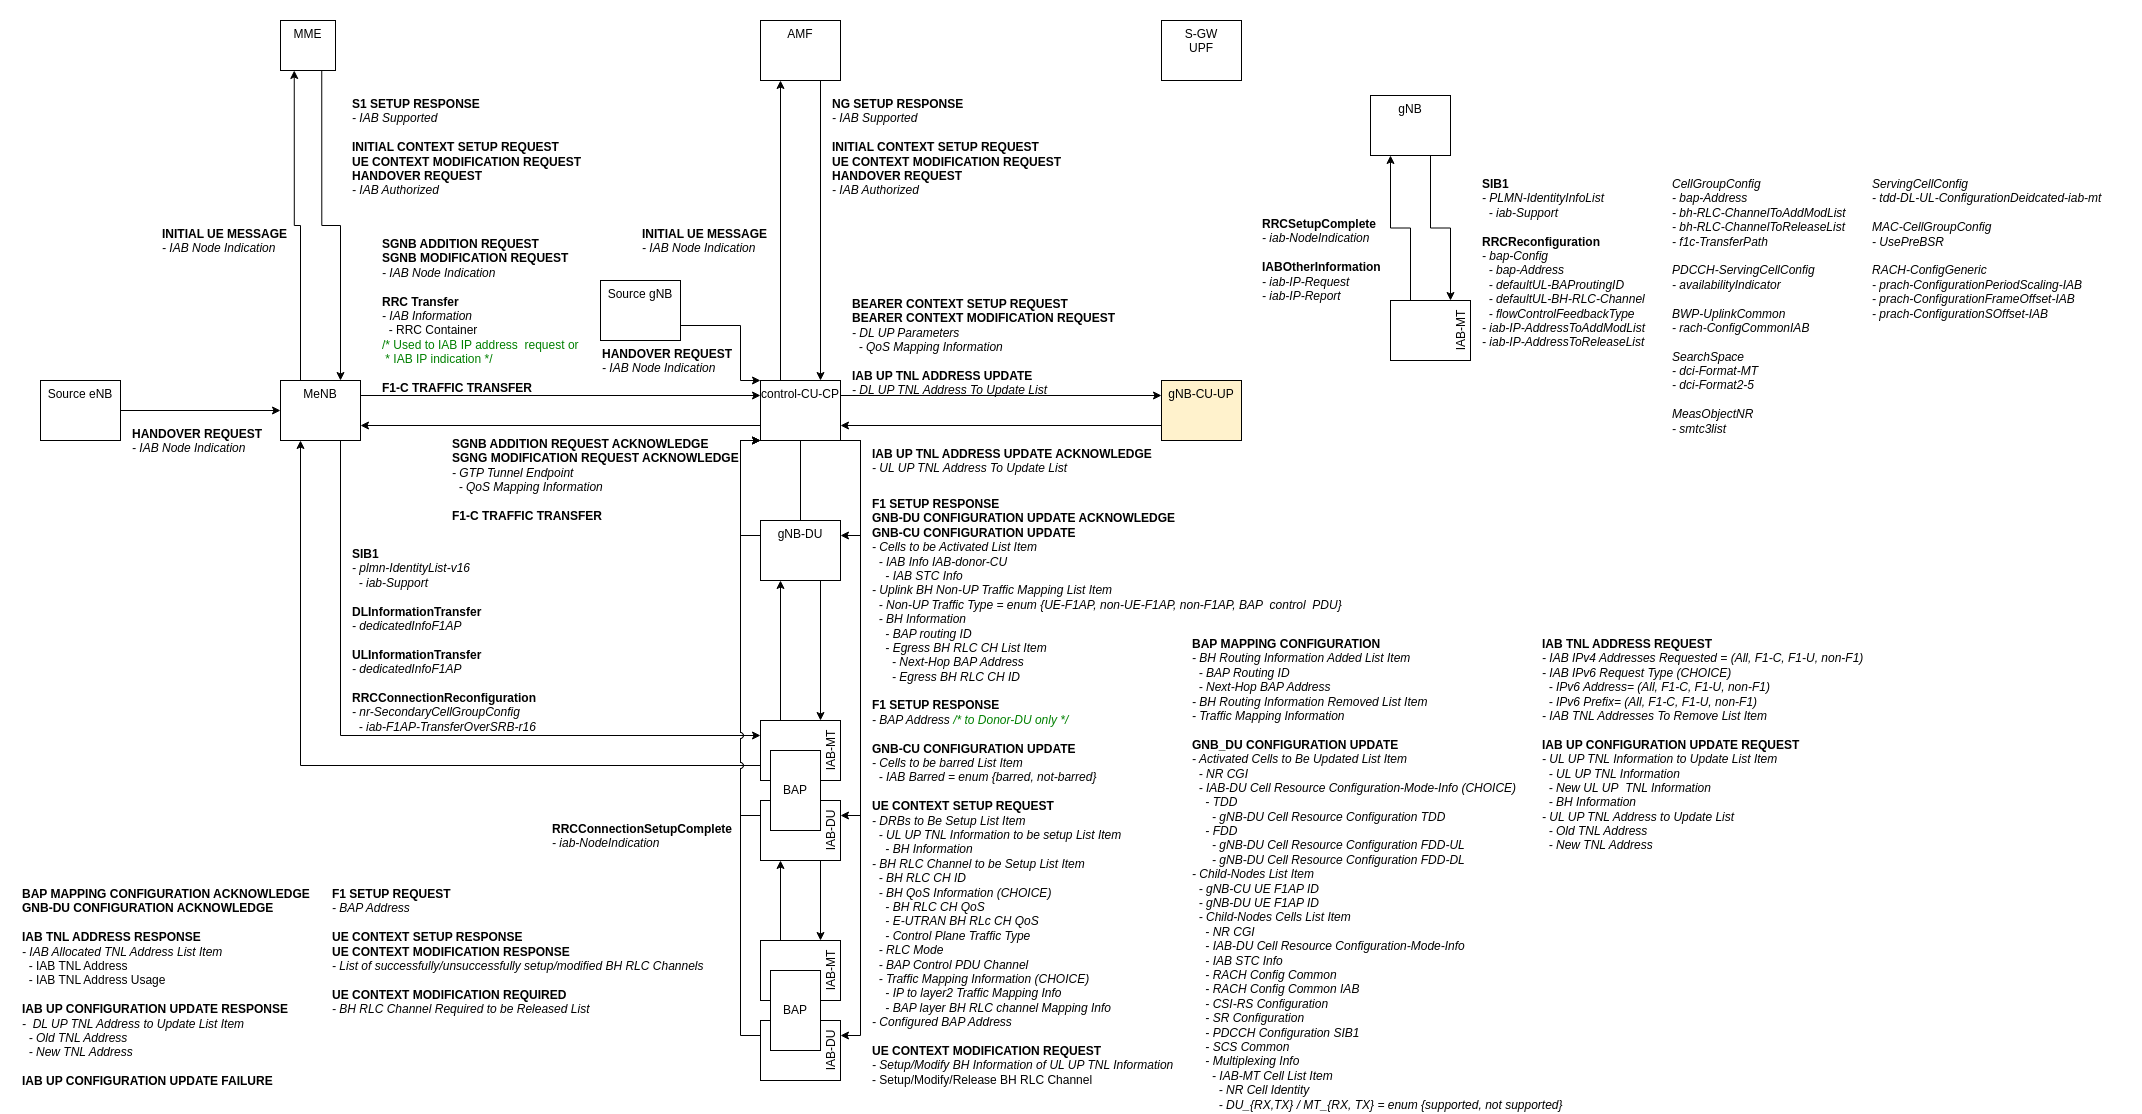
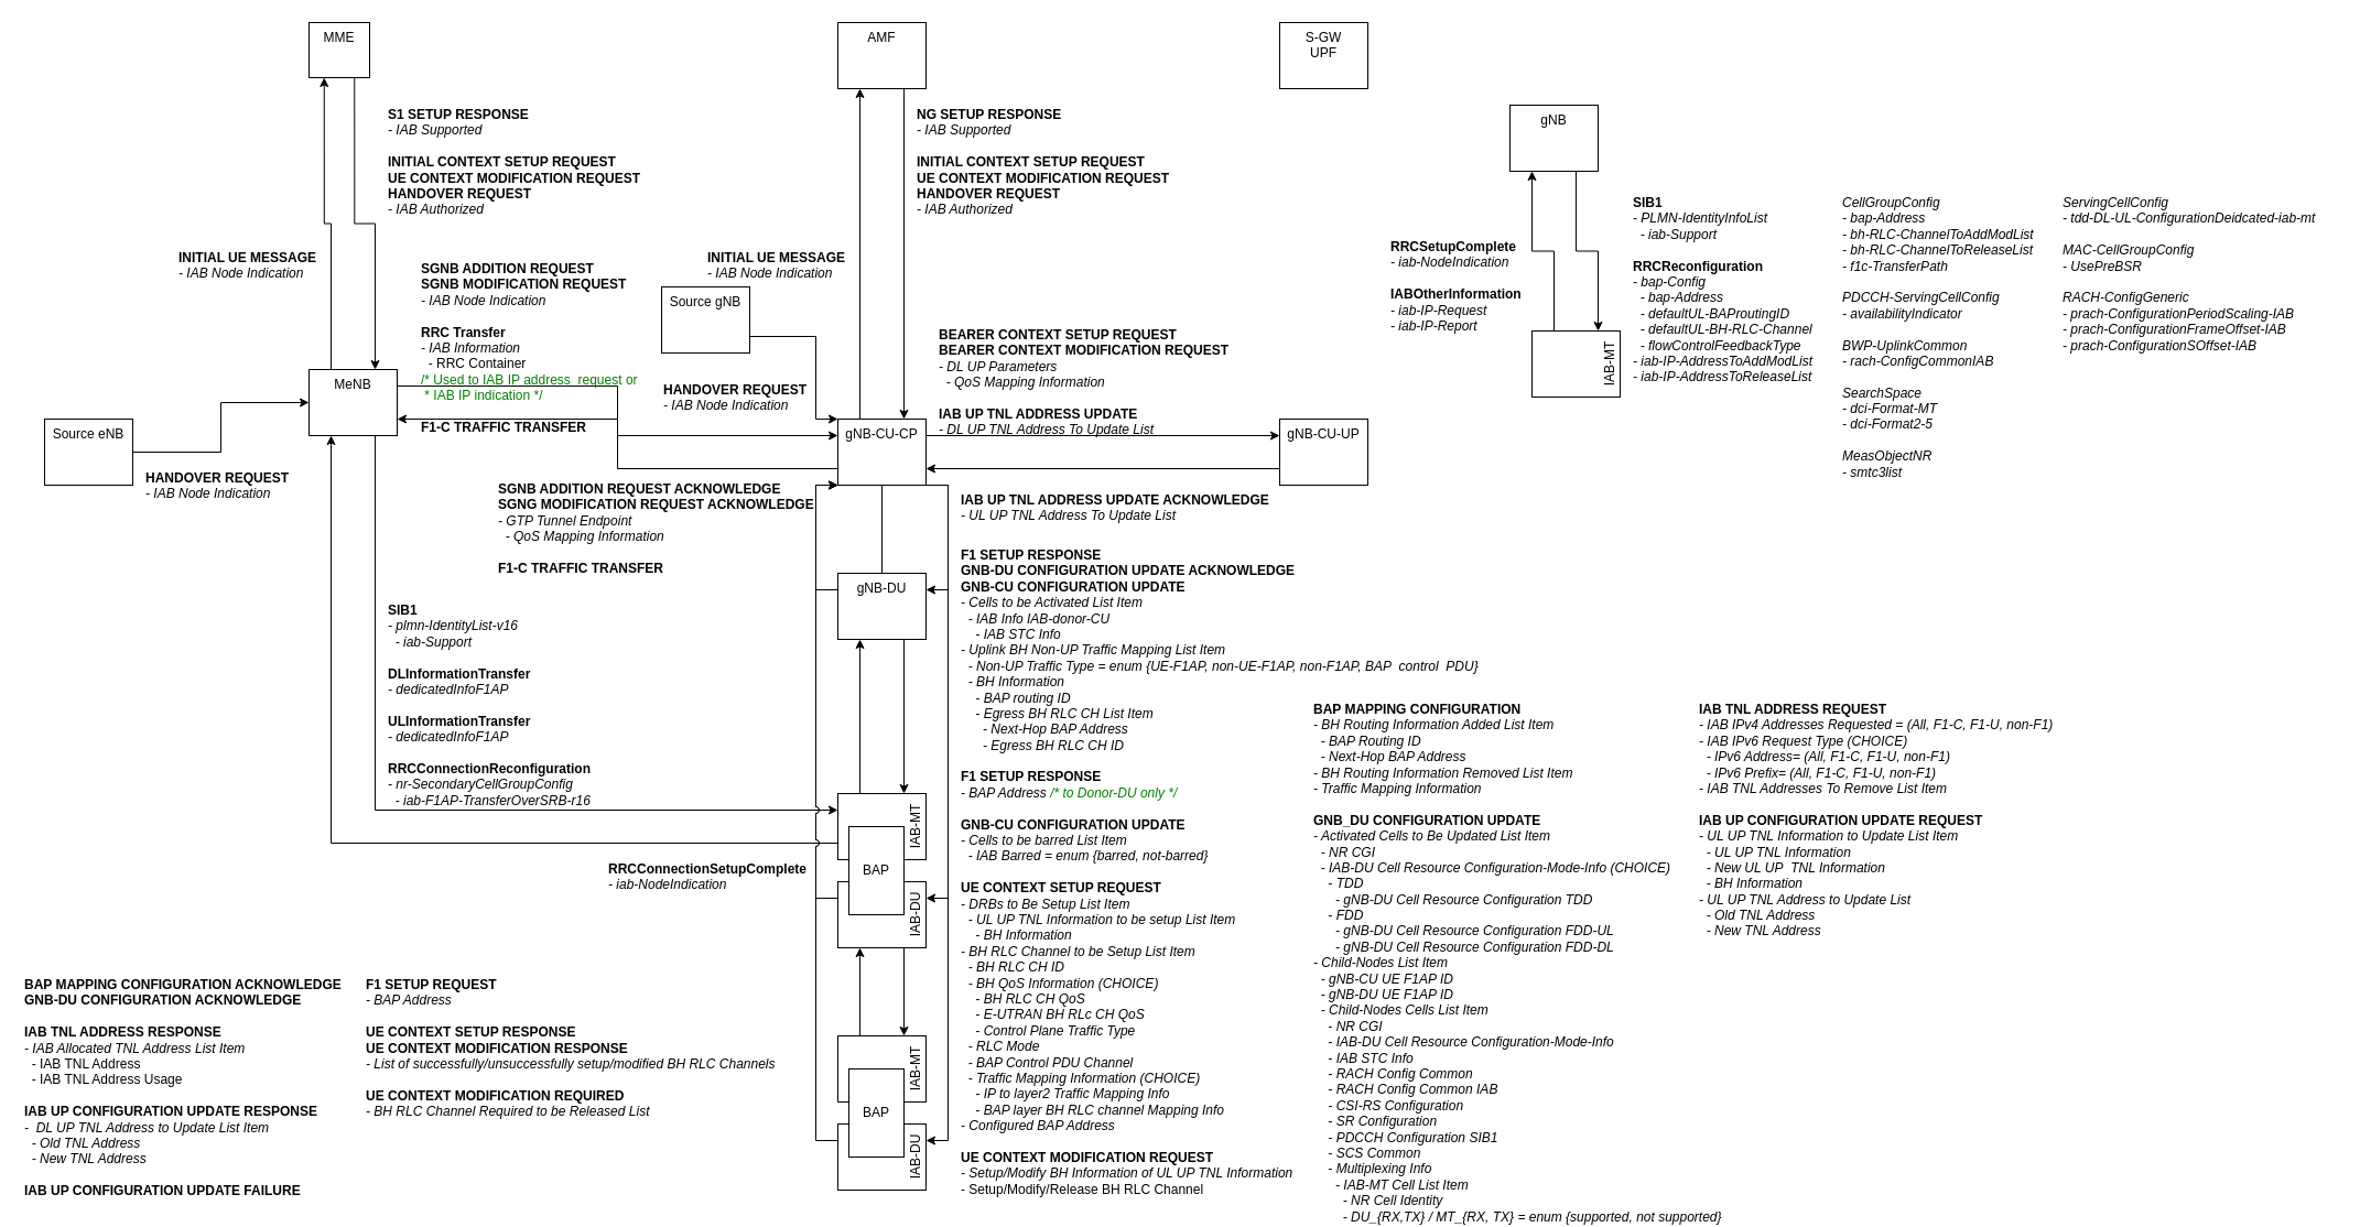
- <mxCell id="48" value="Source gNB" style="rounded=0;whiteSpace=wrap;html=1;verticalAlign=top;" parent="1" vertex="1"><mxGeometry x="600" y="280" width="80" height="60" as="geometry" /></mxCell>
+ <mxCell id="48" value="Source gNB" style="rounded=0;whiteSpace=wrap;html=1;verticalAlign=top;" parent="1" vertex="1"><mxGeometry x="600" y="260" width="80" height="60" as="geometry" /></mxCell>
- <mxCell id="16" value="control-CU-CP" style="rounded=0;whiteSpace=wrap;html=1;verticalAlign=top;" parent="1" vertex="1"><mxGeometry x="760" y="380" width="80" height="60" as="geometry" /></mxCell>
+ <mxCell id="16" value="gNB-CU-CP" style="rounded=0;whiteSpace=wrap;html=1;verticalAlign=top;" parent="1" vertex="1"><mxGeometry x="760" y="380" width="80" height="60" as="geometry" /></mxCell>
- <mxCell id="8" value="MeNB" style="rounded=0;whiteSpace=wrap;html=1;verticalAlign=top;" parent="1" vertex="1"><mxGeometry x="280" y="380" width="80" height="60" as="geometry" /></mxCell>
+ <mxCell id="8" value="MeNB" style="rounded=0;whiteSpace=wrap;html=1;verticalAlign=top;" parent="1" vertex="1"><mxGeometry x="280" y="335" width="80" height="60" as="geometry" /></mxCell>
- <mxCell id="21" value="gNB-CU-UP" style="rounded=0;whiteSpace=wrap;html=1;verticalAlign=top;fillColor=#fff2cc;" parent="1" vertex="1"><mxGeometry x="1161" y="380" width="80" height="60" as="geometry" /></mxCell>
+ <mxCell id="21" value="gNB-CU-UP" style="rounded=0;whiteSpace=wrap;html=1;verticalAlign=top;" parent="1" vertex="1"><mxGeometry x="1161" y="380" width="80" height="60" as="geometry" /></mxCell>
- <mxCell id="37" value="&lt;b&gt;RRCConnectionSetupComplete&lt;/b&gt;&lt;br&gt;&lt;i&gt;- iab-NodeIndication&lt;/i&gt;" style="text;html=1;align=left;verticalAlign=top;resizable=0;points=[];autosize=1;" parent="1" vertex="1"><mxGeometry x="550" y="815" width="200" height="30" as="geometry" /></mxCell>
+ <mxCell id="37" value="&lt;b&gt;RRCConnectionSetupComplete&lt;/b&gt;&lt;br&gt;&lt;i&gt;- iab-NodeIndication&lt;/i&gt;" style="text;html=1;align=left;verticalAlign=top;resizable=0;points=[];autosize=1;" parent="1" vertex="1"><mxGeometry x="550" y="775" width="200" height="30" as="geometry" /></mxCell>
